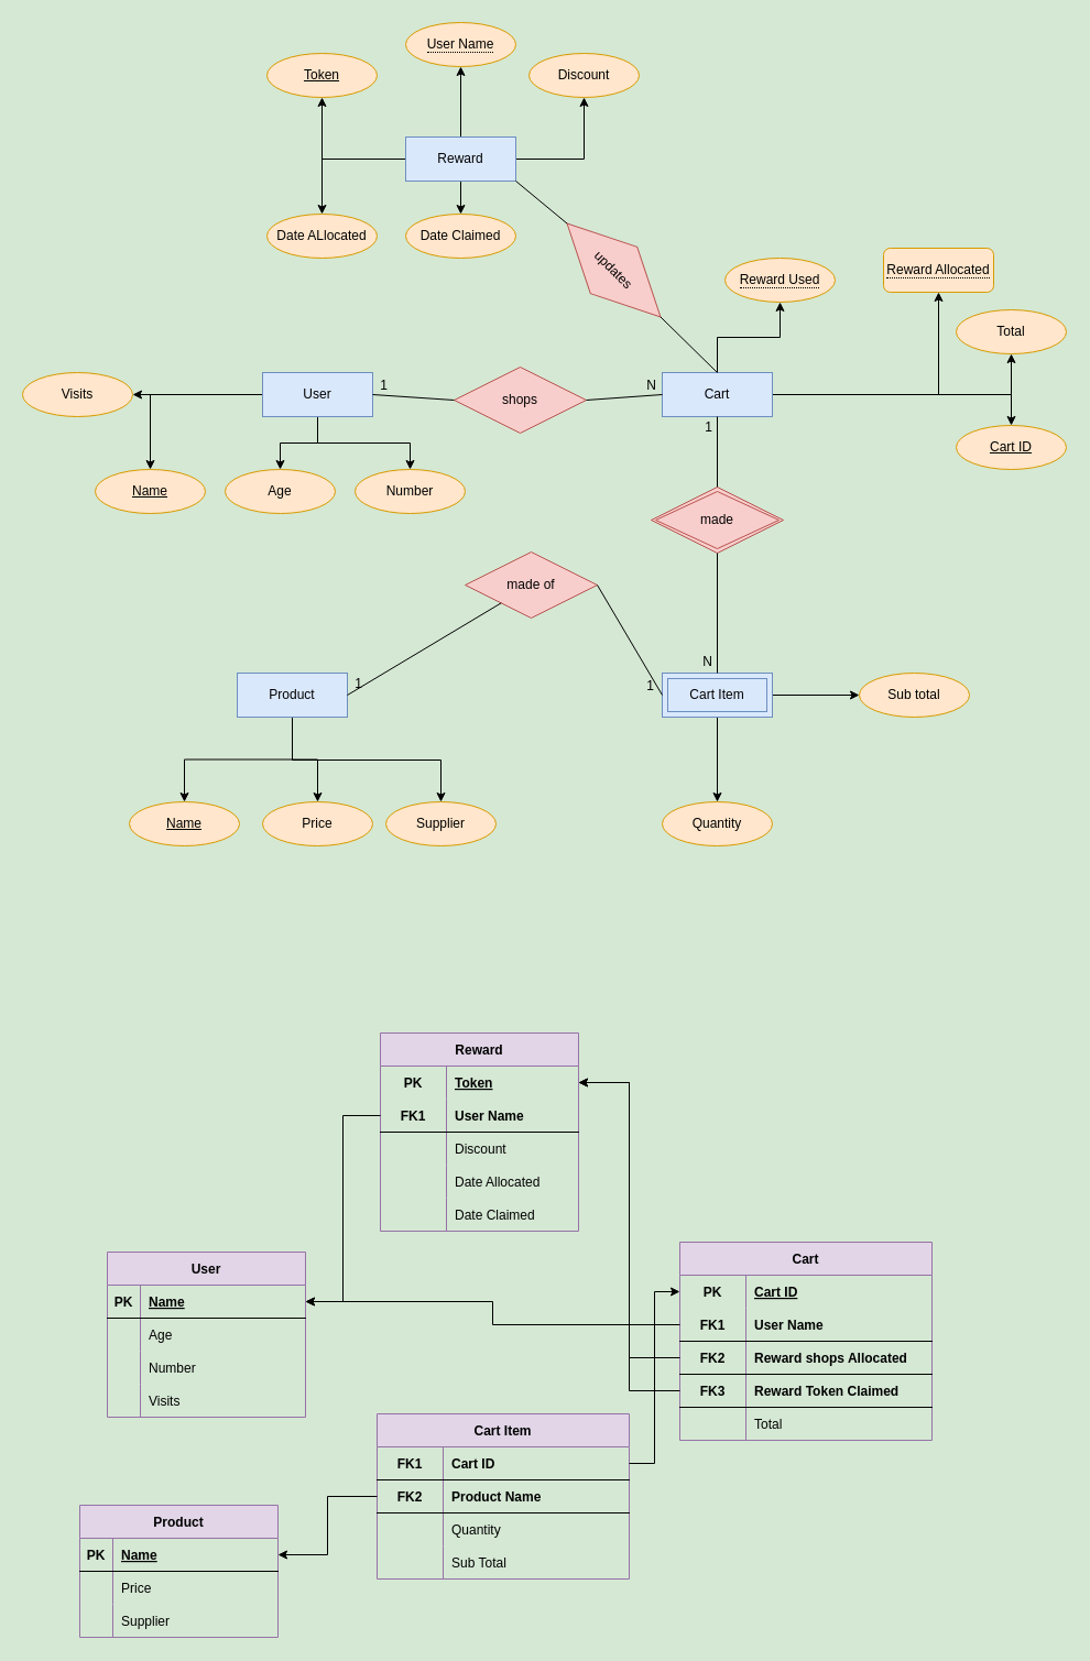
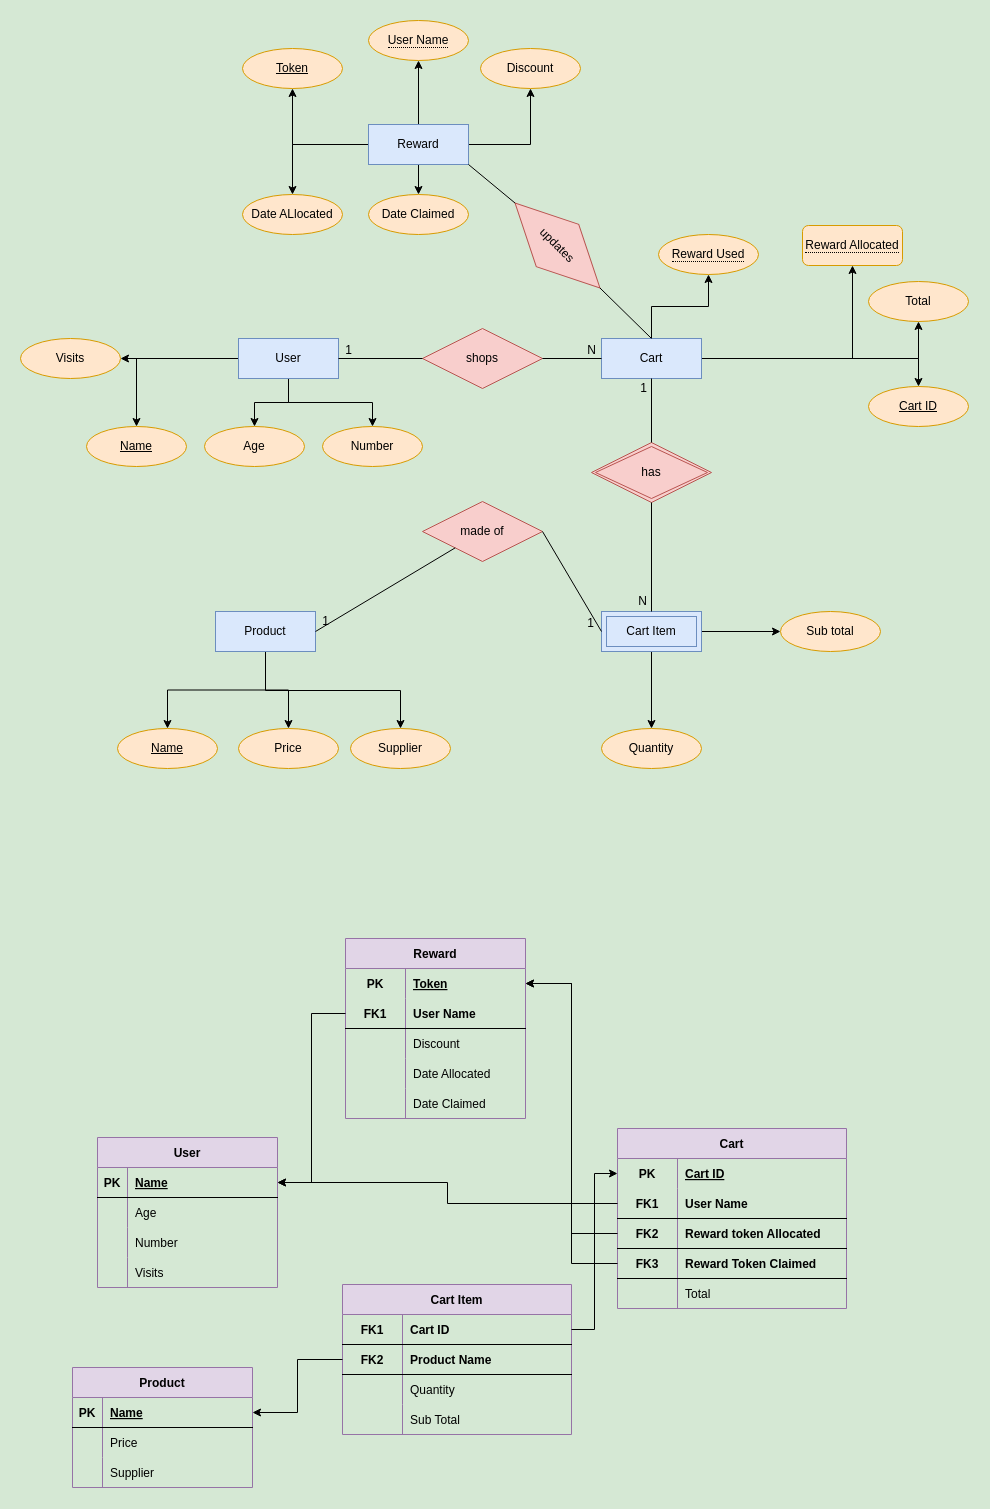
- <mxCell id="47" value="shops" style="shape=rhombus;perimeter=rhombusPerimeter;whiteSpace=wrap;html=1;align=center;fillColor=#f8cecc;strokeColor=#b85450;" vertex="1" parent="1"><mxGeometry x="412" y="333" width="120" height="60" as="geometry" /></mxCell>
+ <mxCell id="47" value="shops" style="shape=rhombus;perimeter=rhombusPerimeter;whiteSpace=wrap;html=1;align=center;fillColor=#f8cecc;strokeColor=#b85450;" vertex="1" parent="1"><mxGeometry x="422" y="328" width="120" height="60" as="geometry" /></mxCell>
- <mxCell id="37" value="made" style="shape=rhombus;double=1;perimeter=rhombusPerimeter;whiteSpace=wrap;html=1;align=center;fillColor=#f8cecc;strokeColor=#b85450;" vertex="1" parent="1"><mxGeometry x="591" y="442" width="120" height="60" as="geometry" /></mxCell>
+ <mxCell id="37" value="has" style="shape=rhombus;double=1;perimeter=rhombusPerimeter;whiteSpace=wrap;html=1;align=center;fillColor=#f8cecc;strokeColor=#b85450;" vertex="1" parent="1"><mxGeometry x="591" y="442" width="120" height="60" as="geometry" /></mxCell>
- <mxCell id="108" value="Reward shops Allocated" style="shape=partialRectangle;connectable=0;fillColor=none;top=0;left=0;bottom=0;right=0;align=left;spacingLeft=6;fontStyle=1;overflow=hidden;" vertex="1" parent="106"><mxGeometry x="60" width="169" height="30" as="geometry"><mxRectangle width="169" height="30" as="alternateBounds" /></mxGeometry></mxCell>
+ <mxCell id="108" value="Reward token Allocated" style="shape=partialRectangle;connectable=0;fillColor=none;top=0;left=0;bottom=0;right=0;align=left;spacingLeft=6;fontStyle=1;overflow=hidden;" vertex="1" parent="106"><mxGeometry x="60" width="169" height="30" as="geometry"><mxRectangle width="169" height="30" as="alternateBounds" /></mxGeometry></mxCell>
